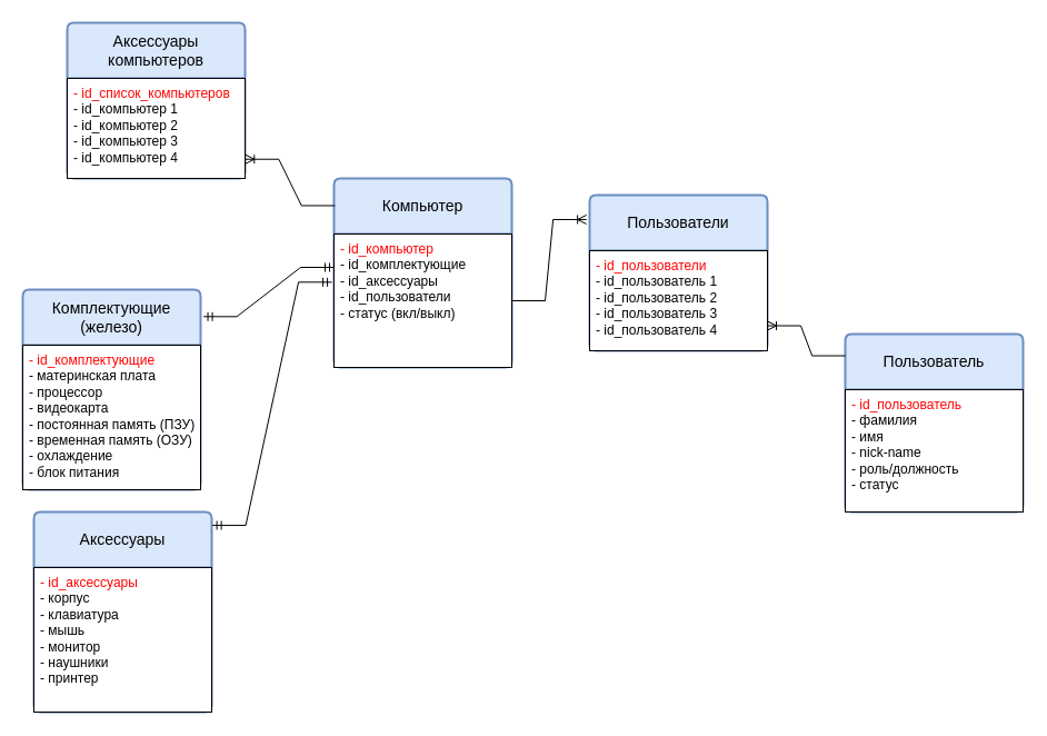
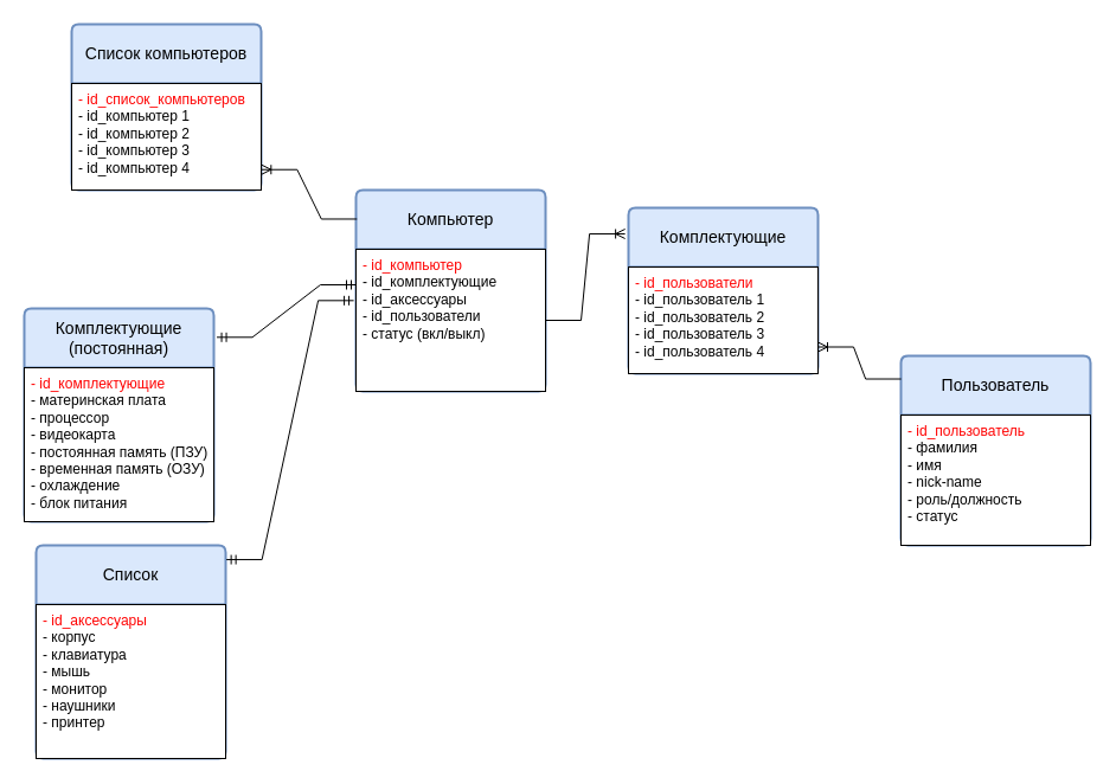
- <mxCell id="2" value="Аксессуары компьютеров" style="swimlane;childLayout=stackLayout;horizontal=1;startSize=50;horizontalStack=0;rounded=1;fontSize=14;fontStyle=0;strokeWidth=2;resizeParent=0;resizeLast=1;shadow=0;dashed=0;align=center;arcSize=4;whiteSpace=wrap;html=1;fillColor=#dae8fc;strokeColor=#6c8ebf;" vertex="1" parent="1"><mxGeometry x="60" y="20" width="160" height="140" as="geometry" /></mxCell>
+ <mxCell id="2" value="Список компьютеров" style="swimlane;childLayout=stackLayout;horizontal=1;startSize=50;horizontalStack=0;rounded=1;fontSize=14;fontStyle=0;strokeWidth=2;resizeParent=0;resizeLast=1;shadow=0;dashed=0;align=center;arcSize=4;whiteSpace=wrap;html=1;fillColor=#dae8fc;strokeColor=#6c8ebf;" vertex="1" parent="1"><mxGeometry x="60" y="20" width="160" height="140" as="geometry" /></mxCell>
- <mxCell id="13" value="Пользователи" style="swimlane;childLayout=stackLayout;horizontal=1;startSize=50;horizontalStack=0;rounded=1;fontSize=14;fontStyle=0;strokeWidth=2;resizeParent=0;resizeLast=1;shadow=0;dashed=0;align=center;arcSize=4;whiteSpace=wrap;html=1;fillColor=#dae8fc;strokeColor=#6c8ebf;" vertex="1" parent="1"><mxGeometry x="530" y="175" width="160" height="140" as="geometry" /></mxCell>
+ <mxCell id="13" value="Комплектующие" style="swimlane;childLayout=stackLayout;horizontal=1;startSize=50;horizontalStack=0;rounded=1;fontSize=14;fontStyle=0;strokeWidth=2;resizeParent=0;resizeLast=1;shadow=0;dashed=0;align=center;arcSize=4;whiteSpace=wrap;html=1;fillColor=#dae8fc;strokeColor=#6c8ebf;" vertex="1" parent="1"><mxGeometry x="530" y="175" width="160" height="140" as="geometry" /></mxCell>
- <mxCell id="9" value="Комплектующие&lt;br&gt;(железо)" style="swimlane;childLayout=stackLayout;horizontal=1;startSize=50;horizontalStack=0;rounded=1;fontSize=14;fontStyle=0;strokeWidth=2;resizeParent=0;resizeLast=1;shadow=0;dashed=0;align=center;arcSize=4;whiteSpace=wrap;html=1;fillColor=#dae8fc;strokeColor=#6c8ebf;" vertex="1" parent="1"><mxGeometry x="20" y="260" width="160" height="180" as="geometry" /></mxCell>
+ <mxCell id="9" value="Комплектующие&lt;br&gt;(постоянная)" style="swimlane;childLayout=stackLayout;horizontal=1;startSize=50;horizontalStack=0;rounded=1;fontSize=14;fontStyle=0;strokeWidth=2;resizeParent=0;resizeLast=1;shadow=0;dashed=0;align=center;arcSize=4;whiteSpace=wrap;html=1;fillColor=#dae8fc;strokeColor=#6c8ebf;" vertex="1" parent="1"><mxGeometry x="20" y="260" width="160" height="180" as="geometry" /></mxCell>
- <mxCell id="6" value="Аксессуары" style="swimlane;childLayout=stackLayout;horizontal=1;startSize=50;horizontalStack=0;rounded=1;fontSize=14;fontStyle=0;strokeWidth=2;resizeParent=0;resizeLast=1;shadow=0;dashed=0;align=center;arcSize=4;whiteSpace=wrap;html=1;fillColor=#dae8fc;strokeColor=#6c8ebf;" vertex="1" parent="1"><mxGeometry x="30" y="460" width="160" height="180" as="geometry" /></mxCell>
+ <mxCell id="6" value="Список" style="swimlane;childLayout=stackLayout;horizontal=1;startSize=50;horizontalStack=0;rounded=1;fontSize=14;fontStyle=0;strokeWidth=2;resizeParent=0;resizeLast=1;shadow=0;dashed=0;align=center;arcSize=4;whiteSpace=wrap;html=1;fillColor=#dae8fc;strokeColor=#6c8ebf;" vertex="1" parent="1"><mxGeometry x="30" y="460" width="160" height="180" as="geometry" /></mxCell>
